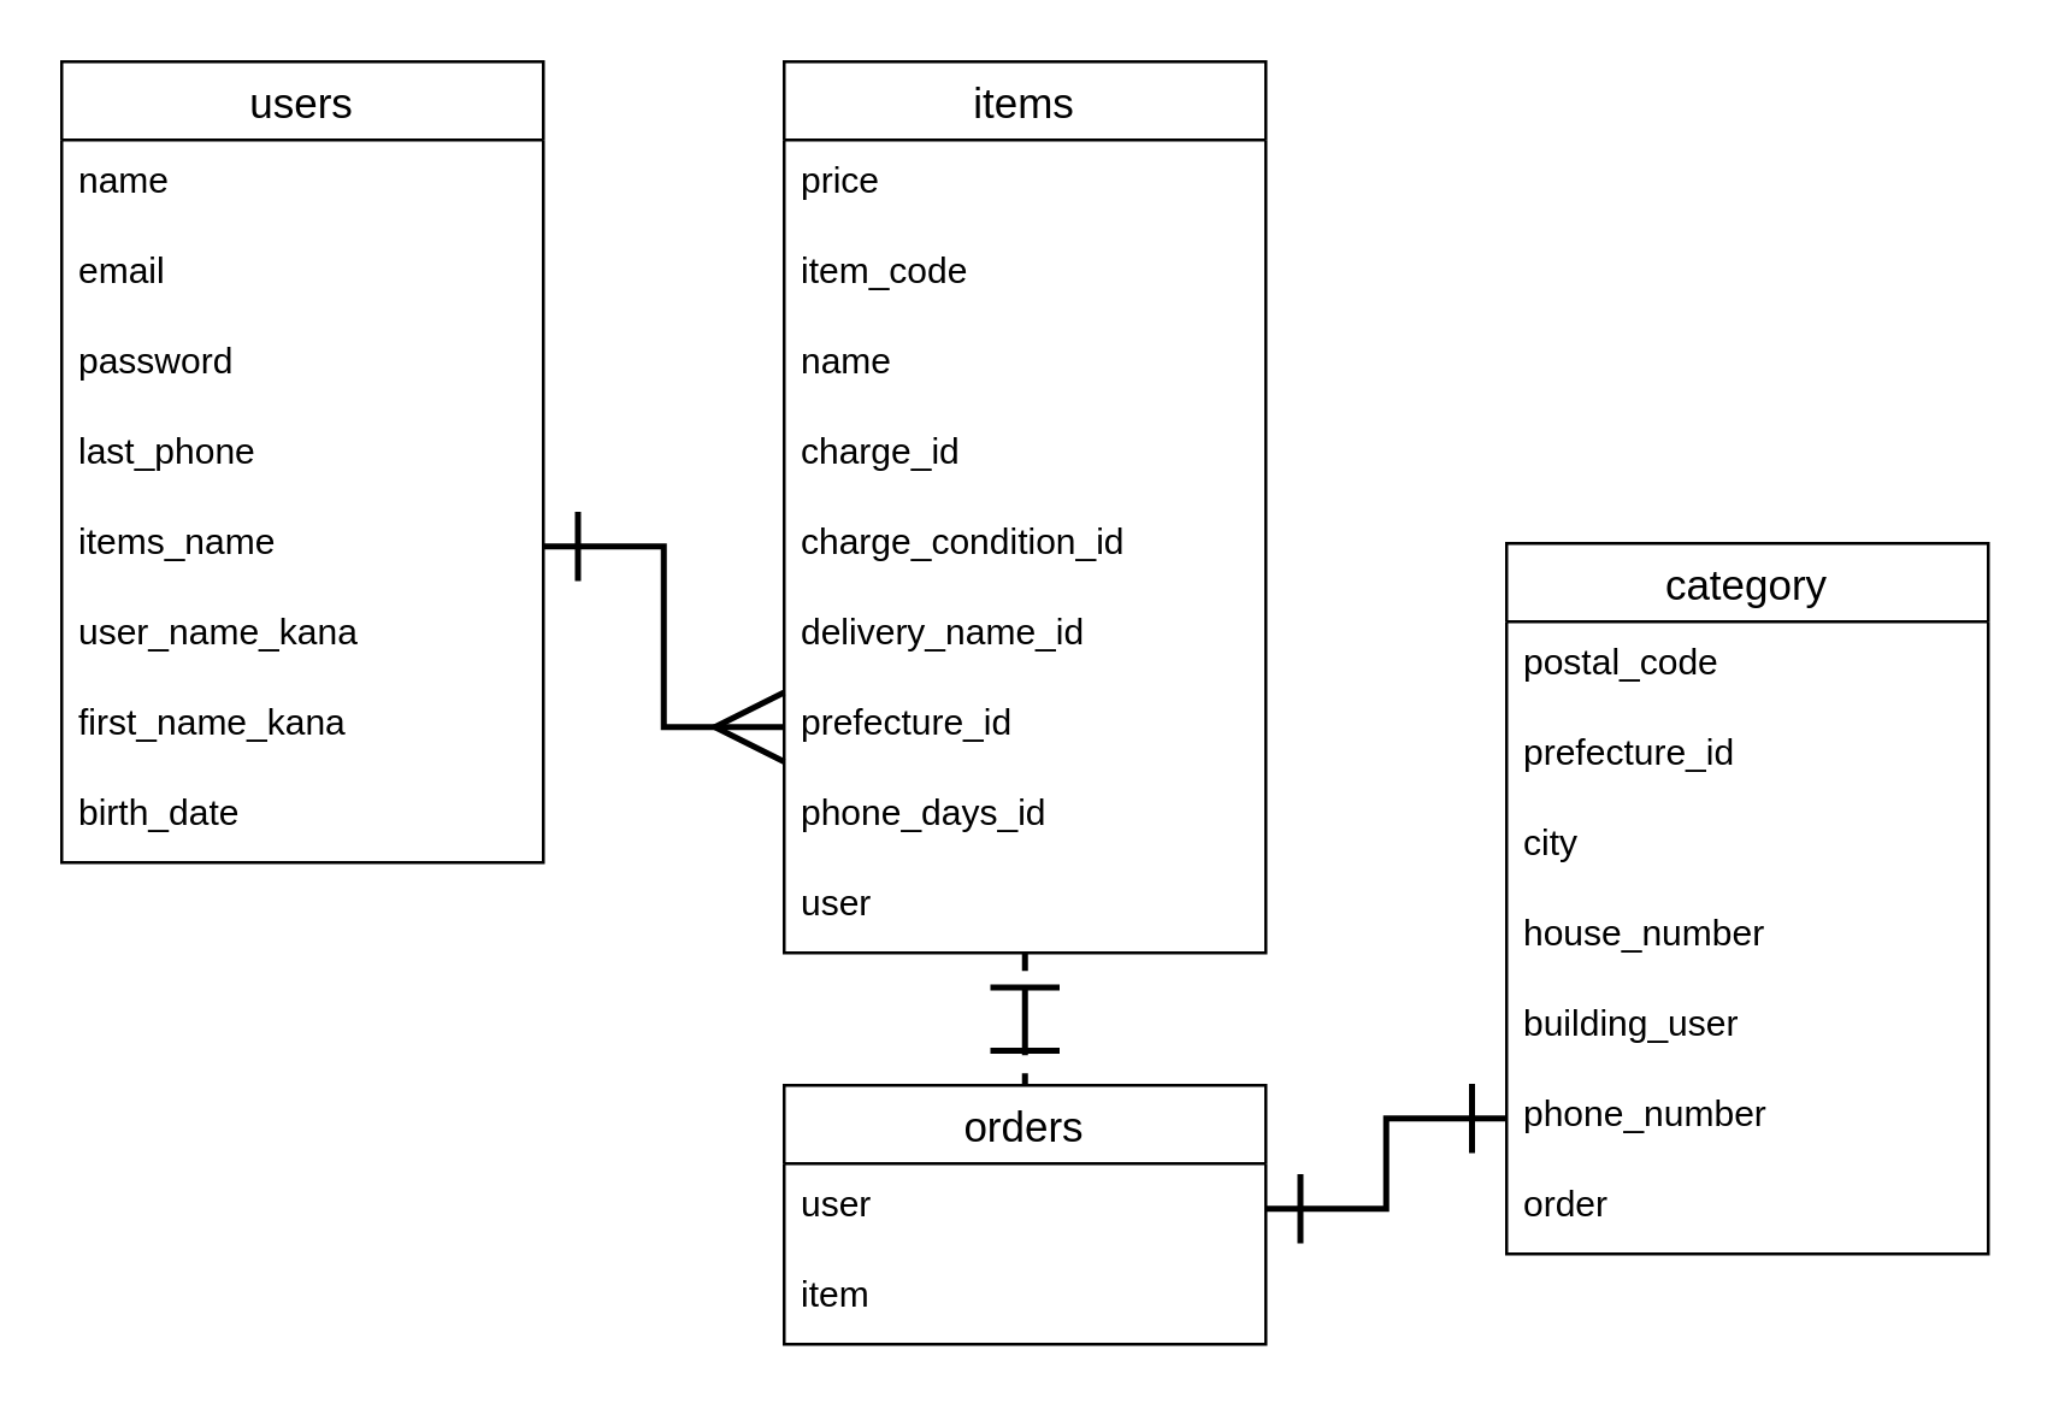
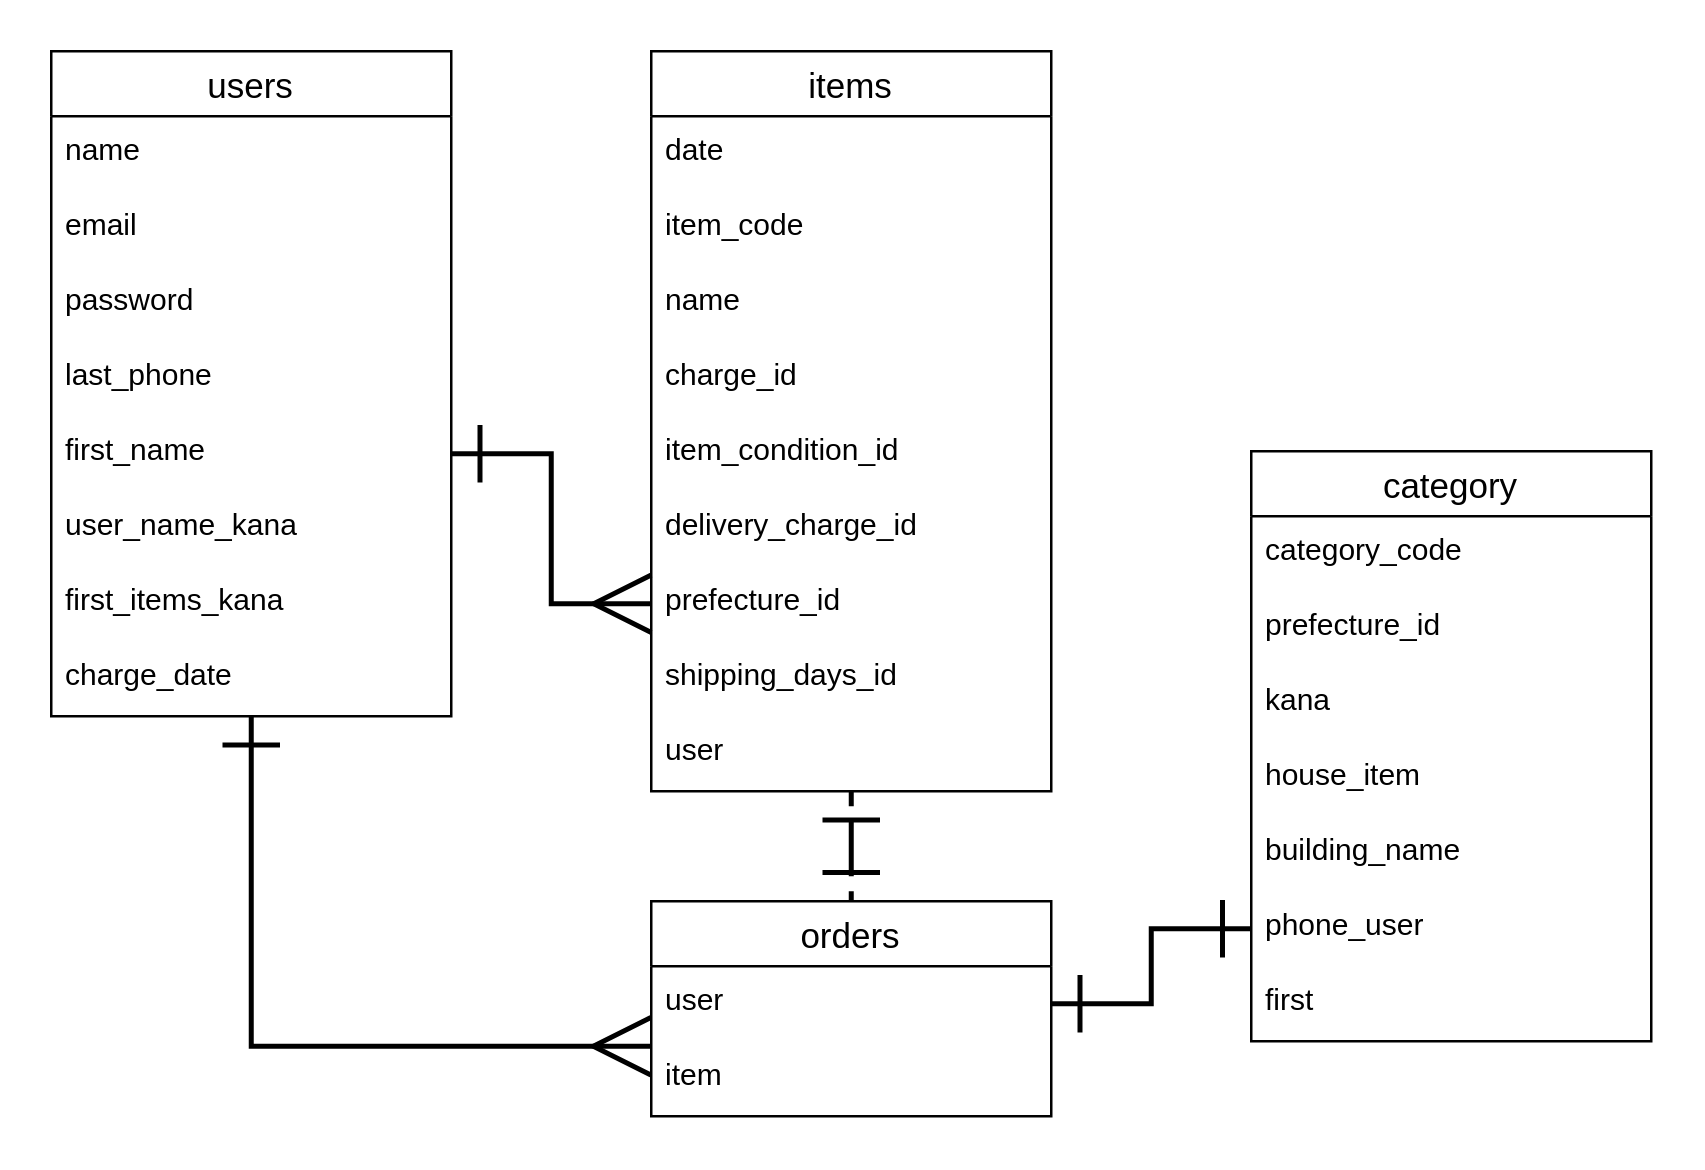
- <mxCell id="14" value="price" style="text;strokeColor=none;fillColor=none;spacingLeft=4;spacingRight=4;overflow=hidden;rotatable=0;points=[[0,0.5],[1,0.5]];portConstraint=eastwest;fontSize=12;" parent="13" vertex="1"><mxGeometry y="26" width="160" height="30" as="geometry" /></mxCell>
+ <mxCell id="14" value="date" style="text;strokeColor=none;fillColor=none;spacingLeft=4;spacingRight=4;overflow=hidden;rotatable=0;points=[[0,0.5],[1,0.5]];portConstraint=eastwest;fontSize=12;" parent="13" vertex="1"><mxGeometry y="26" width="160" height="30" as="geometry" /></mxCell>
- <mxCell id="8" value="items_name" style="text;strokeColor=none;fillColor=none;spacingLeft=4;spacingRight=4;overflow=hidden;rotatable=0;points=[[0,0.5],[1,0.5]];portConstraint=eastwest;fontSize=12;" parent="3" vertex="1"><mxGeometry y="146" width="160" height="30" as="geometry" /></mxCell>
+ <mxCell id="8" value="first_name" style="text;strokeColor=none;fillColor=none;spacingLeft=4;spacingRight=4;overflow=hidden;rotatable=0;points=[[0,0.5],[1,0.5]];portConstraint=eastwest;fontSize=12;" parent="3" vertex="1"><mxGeometry y="146" width="160" height="30" as="geometry" /></mxCell>
- <mxCell id="18" value="charge_condition_id" style="text;strokeColor=none;fillColor=none;spacingLeft=4;spacingRight=4;overflow=hidden;rotatable=0;points=[[0,0.5],[1,0.5]];portConstraint=eastwest;fontSize=12;" parent="13" vertex="1"><mxGeometry y="146" width="160" height="30" as="geometry" /></mxCell>
+ <mxCell id="18" value="item_condition_id" style="text;strokeColor=none;fillColor=none;spacingLeft=4;spacingRight=4;overflow=hidden;rotatable=0;points=[[0,0.5],[1,0.5]];portConstraint=eastwest;fontSize=12;" parent="13" vertex="1"><mxGeometry y="146" width="160" height="30" as="geometry" /></mxCell>
- <mxCell id="19" value="delivery_name_id" style="text;strokeColor=none;fillColor=none;spacingLeft=4;spacingRight=4;overflow=hidden;rotatable=0;points=[[0,0.5],[1,0.5]];portConstraint=eastwest;fontSize=12;" parent="13" vertex="1"><mxGeometry y="176" width="160" height="30" as="geometry" /></mxCell>
+ <mxCell id="19" value="delivery_charge_id" style="text;strokeColor=none;fillColor=none;spacingLeft=4;spacingRight=4;overflow=hidden;rotatable=0;points=[[0,0.5],[1,0.5]];portConstraint=eastwest;fontSize=12;" parent="13" vertex="1"><mxGeometry y="176" width="160" height="30" as="geometry" /></mxCell>
- <mxCell id="25" value="postal_code" style="text;strokeColor=none;fillColor=none;spacingLeft=4;spacingRight=4;overflow=hidden;rotatable=0;points=[[0,0.5],[1,0.5]];portConstraint=eastwest;fontSize=12;" parent="24" vertex="1"><mxGeometry y="26" width="160" height="30" as="geometry" /></mxCell>
+ <mxCell id="25" value="category_code" style="text;strokeColor=none;fillColor=none;spacingLeft=4;spacingRight=4;overflow=hidden;rotatable=0;points=[[0,0.5],[1,0.5]];portConstraint=eastwest;fontSize=12;" parent="24" vertex="1"><mxGeometry y="26" width="160" height="30" as="geometry" /></mxCell>
- <mxCell id="10" value="first_name_kana" style="text;strokeColor=none;fillColor=none;spacingLeft=4;spacingRight=4;overflow=hidden;rotatable=0;points=[[0,0.5],[1,0.5]];portConstraint=eastwest;fontSize=12;" parent="3" vertex="1"><mxGeometry y="206" width="160" height="30" as="geometry" /></mxCell>
+ <mxCell id="10" value="first_items_kana" style="text;strokeColor=none;fillColor=none;spacingLeft=4;spacingRight=4;overflow=hidden;rotatable=0;points=[[0,0.5],[1,0.5]];portConstraint=eastwest;fontSize=12;" parent="3" vertex="1"><mxGeometry y="206" width="160" height="30" as="geometry" /></mxCell>
- <mxCell id="11" value="birth_date" style="text;strokeColor=none;fillColor=none;spacingLeft=4;spacingRight=4;overflow=hidden;rotatable=0;points=[[0,0.5],[1,0.5]];portConstraint=eastwest;fontSize=12;" parent="3" vertex="1"><mxGeometry y="236" width="160" height="30" as="geometry" /></mxCell>
+ <mxCell id="11" value="charge_date" style="text;strokeColor=none;fillColor=none;spacingLeft=4;spacingRight=4;overflow=hidden;rotatable=0;points=[[0,0.5],[1,0.5]];portConstraint=eastwest;fontSize=12;" parent="3" vertex="1"><mxGeometry y="236" width="160" height="30" as="geometry" /></mxCell>
- <mxCell id="21" value="phone_days_id" style="text;strokeColor=none;fillColor=none;spacingLeft=4;spacingRight=4;overflow=hidden;rotatable=0;points=[[0,0.5],[1,0.5]];portConstraint=eastwest;fontSize=12;" parent="13" vertex="1"><mxGeometry y="236" width="160" height="30" as="geometry" /></mxCell>
+ <mxCell id="21" value="shipping_days_id" style="text;strokeColor=none;fillColor=none;spacingLeft=4;spacingRight=4;overflow=hidden;rotatable=0;points=[[0,0.5],[1,0.5]];portConstraint=eastwest;fontSize=12;" parent="13" vertex="1"><mxGeometry y="236" width="160" height="30" as="geometry" /></mxCell>
- <mxCell id="27" value="city" style="text;strokeColor=none;fillColor=none;spacingLeft=4;spacingRight=4;overflow=hidden;rotatable=0;points=[[0,0.5],[1,0.5]];portConstraint=eastwest;fontSize=12;" parent="24" vertex="1"><mxGeometry y="86" width="160" height="30" as="geometry" /></mxCell>
+ <mxCell id="27" value="kana" style="text;strokeColor=none;fillColor=none;spacingLeft=4;spacingRight=4;overflow=hidden;rotatable=0;points=[[0,0.5],[1,0.5]];portConstraint=eastwest;fontSize=12;" parent="24" vertex="1"><mxGeometry y="86" width="160" height="30" as="geometry" /></mxCell>
- <mxCell id="28" value="house_number" style="text;strokeColor=none;fillColor=none;spacingLeft=4;spacingRight=4;overflow=hidden;rotatable=0;points=[[0,0.5],[1,0.5]];portConstraint=eastwest;fontSize=12;" parent="24" vertex="1"><mxGeometry y="116" width="160" height="30" as="geometry" /></mxCell>
+ <mxCell id="28" value="house_item" style="text;strokeColor=none;fillColor=none;spacingLeft=4;spacingRight=4;overflow=hidden;rotatable=0;points=[[0,0.5],[1,0.5]];portConstraint=eastwest;fontSize=12;" parent="24" vertex="1"><mxGeometry y="116" width="160" height="30" as="geometry" /></mxCell>
- <mxCell id="29" value="building_user" style="text;strokeColor=none;fillColor=none;spacingLeft=4;spacingRight=4;overflow=hidden;rotatable=0;points=[[0,0.5],[1,0.5]];portConstraint=eastwest;fontSize=12;" parent="24" vertex="1"><mxGeometry y="146" width="160" height="30" as="geometry" /></mxCell>
+ <mxCell id="29" value="building_name" style="text;strokeColor=none;fillColor=none;spacingLeft=4;spacingRight=4;overflow=hidden;rotatable=0;points=[[0,0.5],[1,0.5]];portConstraint=eastwest;fontSize=12;" parent="24" vertex="1"><mxGeometry y="146" width="160" height="30" as="geometry" /></mxCell>
- <mxCell id="30" value="phone_number" style="text;strokeColor=none;fillColor=none;spacingLeft=4;spacingRight=4;overflow=hidden;rotatable=0;points=[[0,0.5],[1,0.5]];portConstraint=eastwest;fontSize=12;" parent="24" vertex="1"><mxGeometry y="176" width="160" height="30" as="geometry" /></mxCell>
+ <mxCell id="30" value="phone_user" style="text;strokeColor=none;fillColor=none;spacingLeft=4;spacingRight=4;overflow=hidden;rotatable=0;points=[[0,0.5],[1,0.5]];portConstraint=eastwest;fontSize=12;" parent="24" vertex="1"><mxGeometry y="176" width="160" height="30" as="geometry" /></mxCell>
- <mxCell id="31" value="order" style="text;strokeColor=none;fillColor=none;spacingLeft=4;spacingRight=4;overflow=hidden;rotatable=0;points=[[0,0.5],[1,0.5]];portConstraint=eastwest;fontSize=12;" parent="24" vertex="1"><mxGeometry y="206" width="160" height="30" as="geometry" /></mxCell>
+ <mxCell id="31" value="first" style="text;strokeColor=none;fillColor=none;spacingLeft=4;spacingRight=4;overflow=hidden;rotatable=0;points=[[0,0.5],[1,0.5]];portConstraint=eastwest;fontSize=12;" parent="24" vertex="1"><mxGeometry y="206" width="160" height="30" as="geometry" /></mxCell>
+ <mxCell id="2" style="edgeStyle=orthogonalEdgeStyle;rounded=0;orthogonalLoop=1;jettySize=auto;html=1;entryX=-0.001;entryY=0.067;entryDx=0;entryDy=0;entryPerimeter=0;startArrow=ERone;startFill=0;startSize=20;endArrow=ERmany;endFill=0;endSize=20;strokeWidth=2;" parent="1" source="3" target="35" edge="1"><mxGeometry relative="1" as="geometry" /></mxCell>
